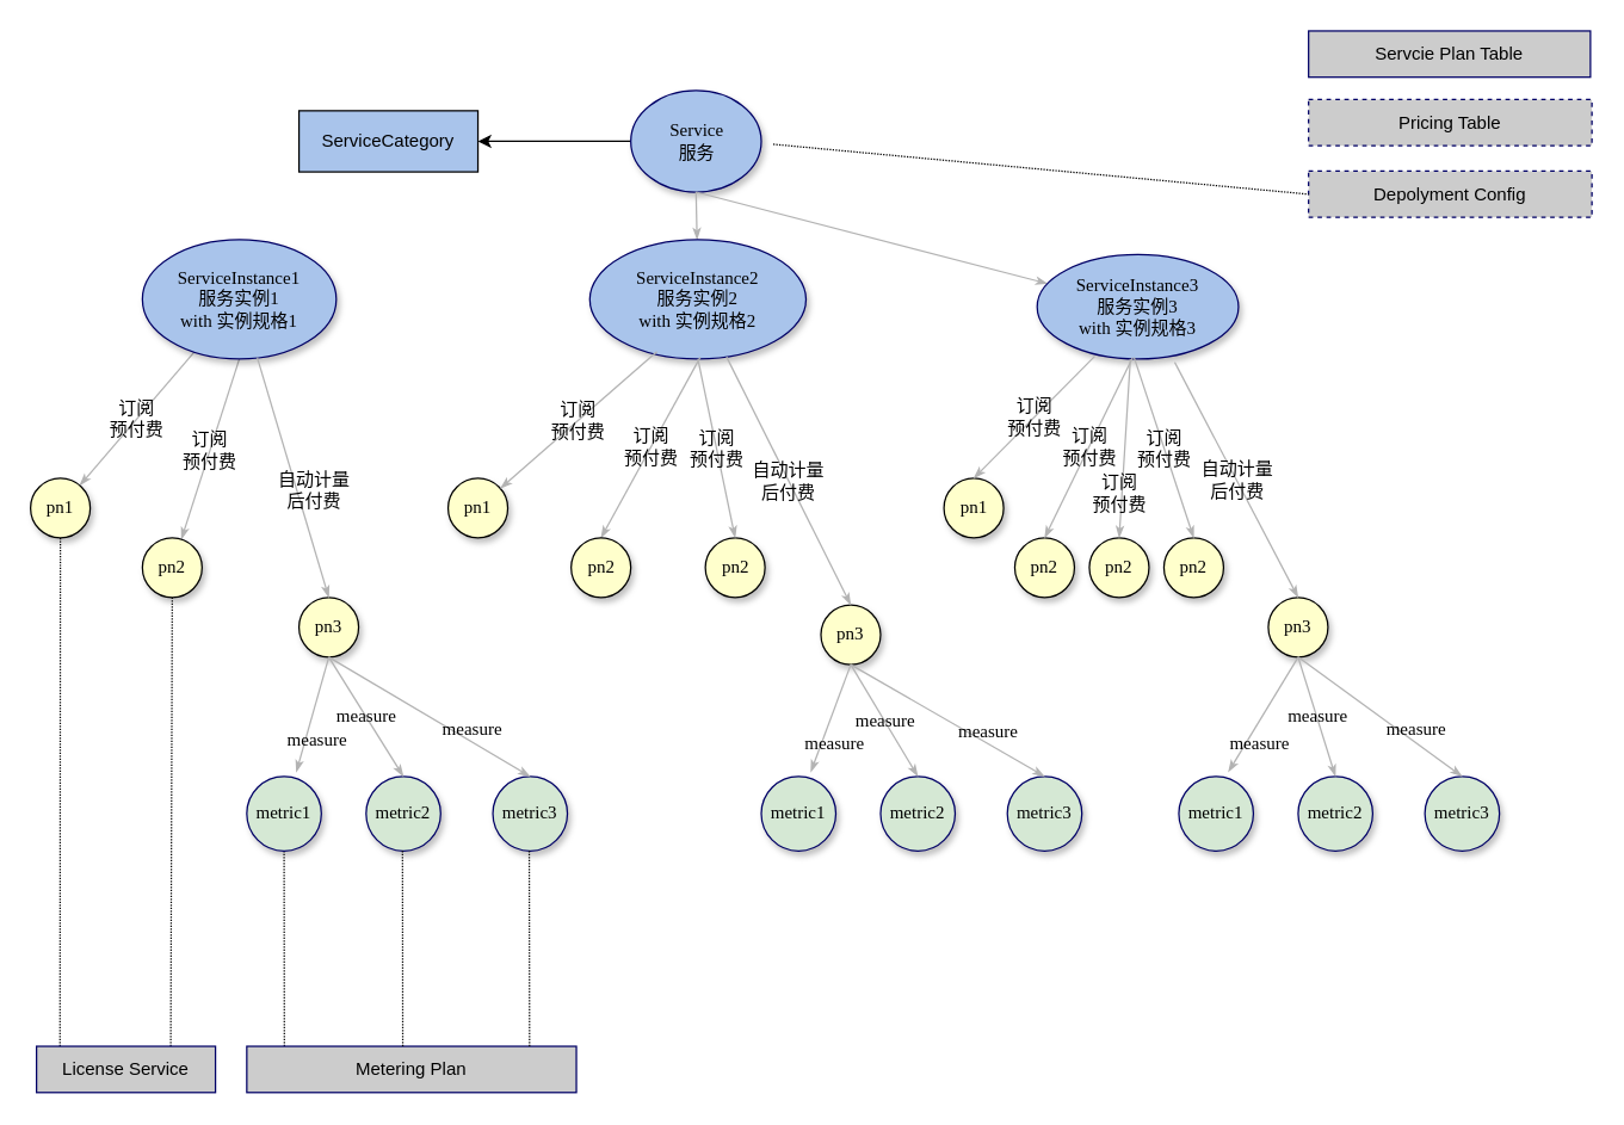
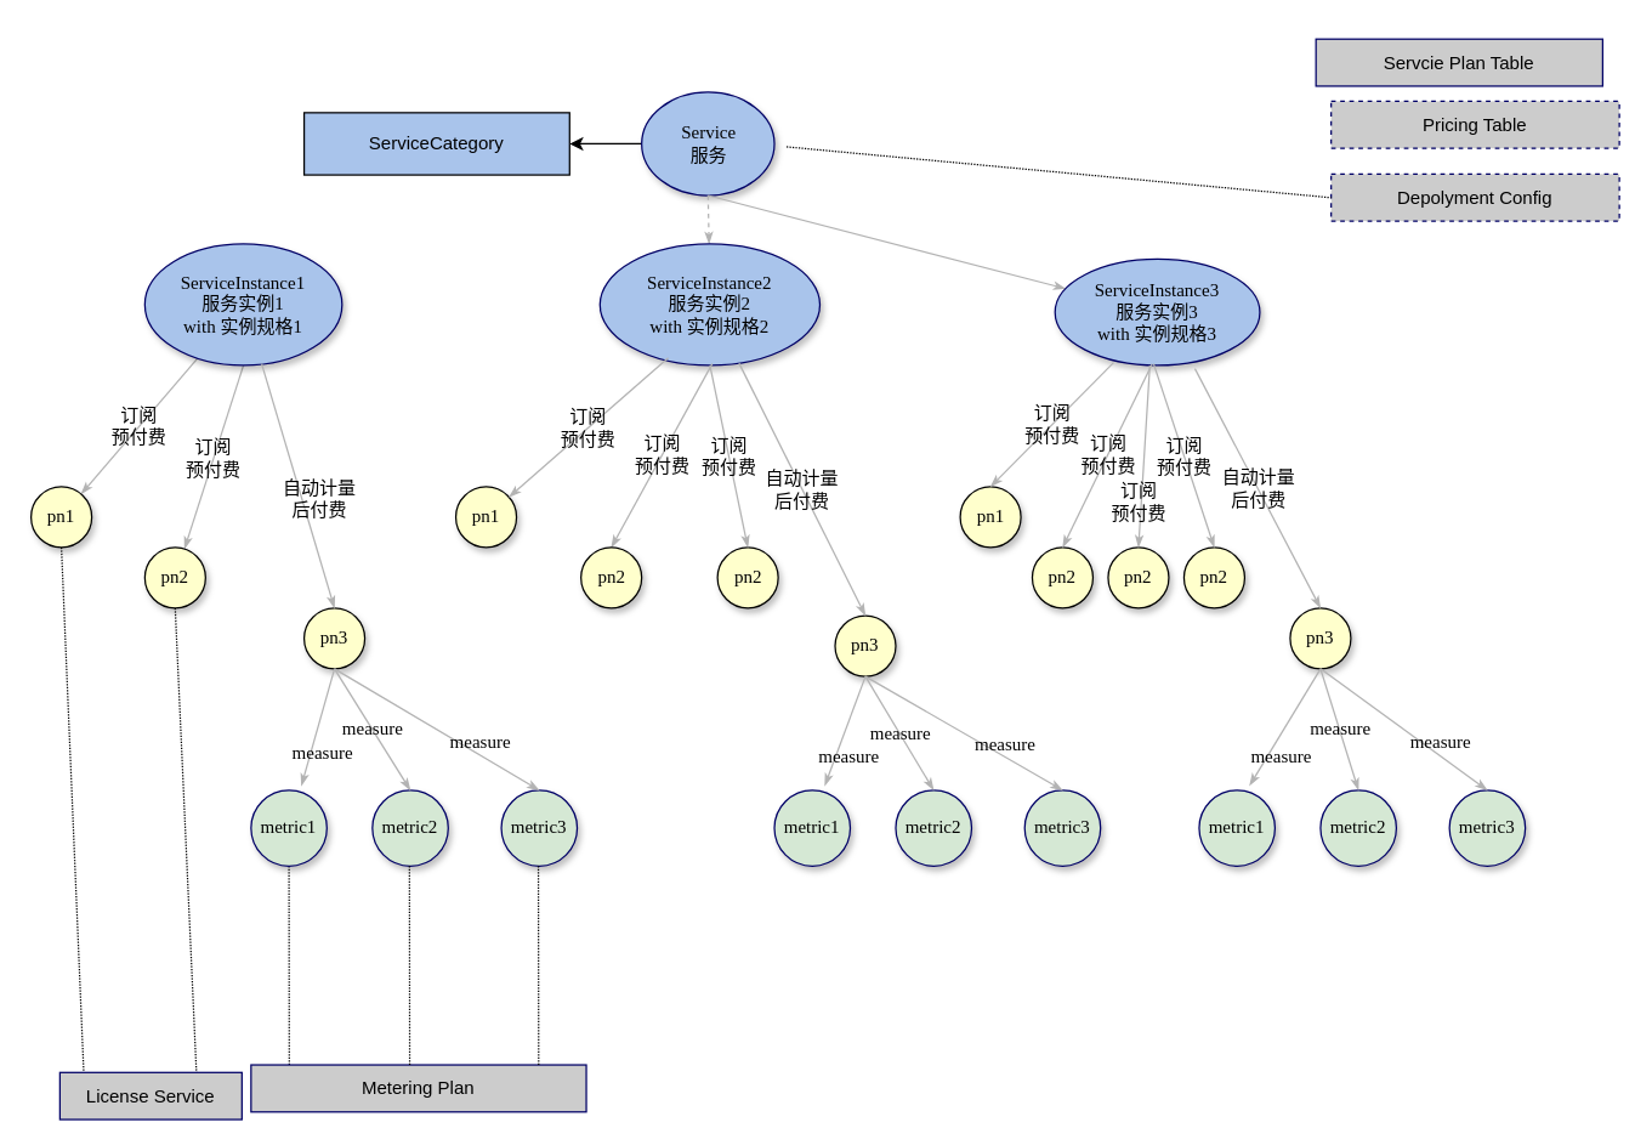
- <mxCell id="66" value="Servcie Plan Table" style="rounded=0;whiteSpace=wrap;html=1;fillColor=#CCCCCC;strokeColor=#000066;" parent="1" vertex="1"><mxGeometry x="877" y="20" width="189" height="31" as="geometry" /></mxCell>
+ <mxCell id="66" value="Servcie Plan Table" style="rounded=0;whiteSpace=wrap;html=1;fillColor=#CCCCCC;strokeColor=#000066;" parent="1" vertex="1"><mxGeometry x="867" y="25" width="189" height="31" as="geometry" /></mxCell>
- <mxCell id="60" value="ServiceCategory" style="rounded=0;whiteSpace=wrap;html=1;fillColor=#A9C4EB;" parent="1" vertex="1"><mxGeometry x="200" y="73.53" width="120" height="41" as="geometry" /></mxCell>
+ <mxCell id="60" value="ServiceCategory" style="rounded=0;whiteSpace=wrap;html=1;fillColor=#A9C4EB;" parent="1" vertex="1"><mxGeometry x="200" y="73.53" width="175" height="41" as="geometry" /></mxCell>
- <mxCell id="17" style="edgeStyle=none;rounded=1;html=1;labelBackgroundColor=none;startArrow=none;startFill=0;startSize=5;endArrow=classicThin;endFill=1;endSize=5;jettySize=auto;orthogonalLoop=1;strokeColor=#B3B3B3;strokeWidth=1;fontFamily=Verdana;fontSize=12;exitX=0.5;exitY=1;exitDx=0;exitDy=0;" parent="1" source="3" target="18" edge="1"><mxGeometry relative="1" as="geometry"><mxPoint x="684.705" y="130.581" as="sourcePoint" /></mxGeometry></mxCell>
+ <mxCell id="17" style="edgeStyle=none;rounded=1;html=1;labelBackgroundColor=none;startArrow=none;startFill=0;startSize=5;endArrow=classicThin;endFill=1;endSize=5;jettySize=auto;orthogonalLoop=1;strokeColor=#B3B3B3;strokeWidth=1;fontFamily=Verdana;fontSize=12;exitX=0.5;exitY=1;exitDx=0;exitDy=0;dashed=1;" parent="1" source="3" target="18" edge="1"><mxGeometry relative="1" as="geometry"><mxPoint x="684.705" y="130.581" as="sourcePoint" /></mxGeometry></mxCell>
- <mxCell id="61" value="License Service" style="rounded=0;whiteSpace=wrap;html=1;fillColor=#CCCCCC;strokeColor=#000066;" parent="1" vertex="1"><mxGeometry x="24" y="701" width="120" height="31" as="geometry" /></mxCell>
+ <mxCell id="61" value="License Service" style="rounded=0;whiteSpace=wrap;html=1;fillColor=#CCCCCC;strokeColor=#000066;" parent="1" vertex="1"><mxGeometry x="39" y="706" width="120" height="31" as="geometry" /></mxCell>
